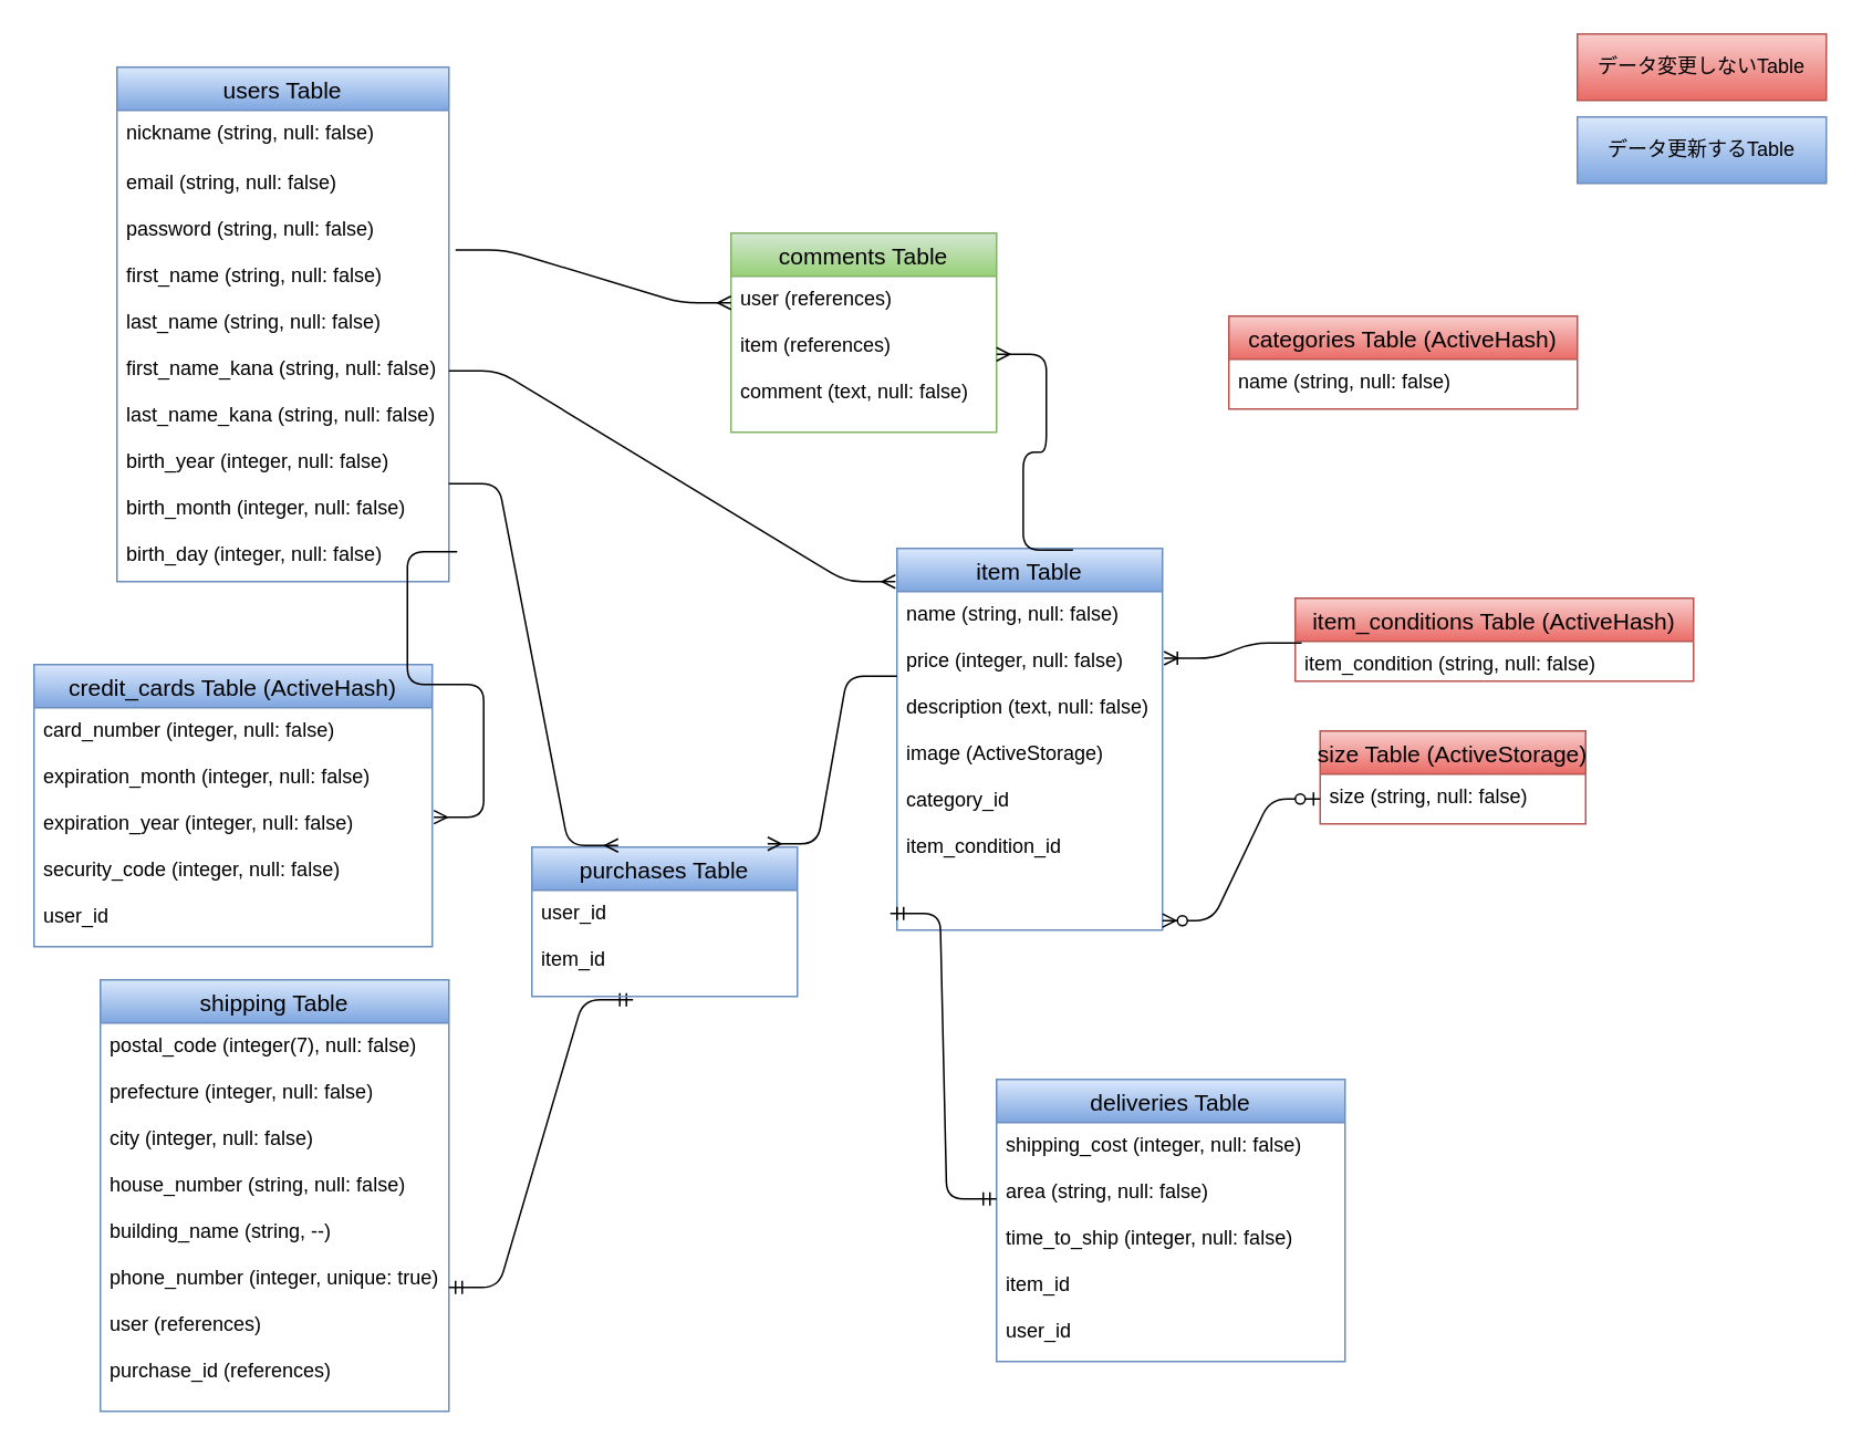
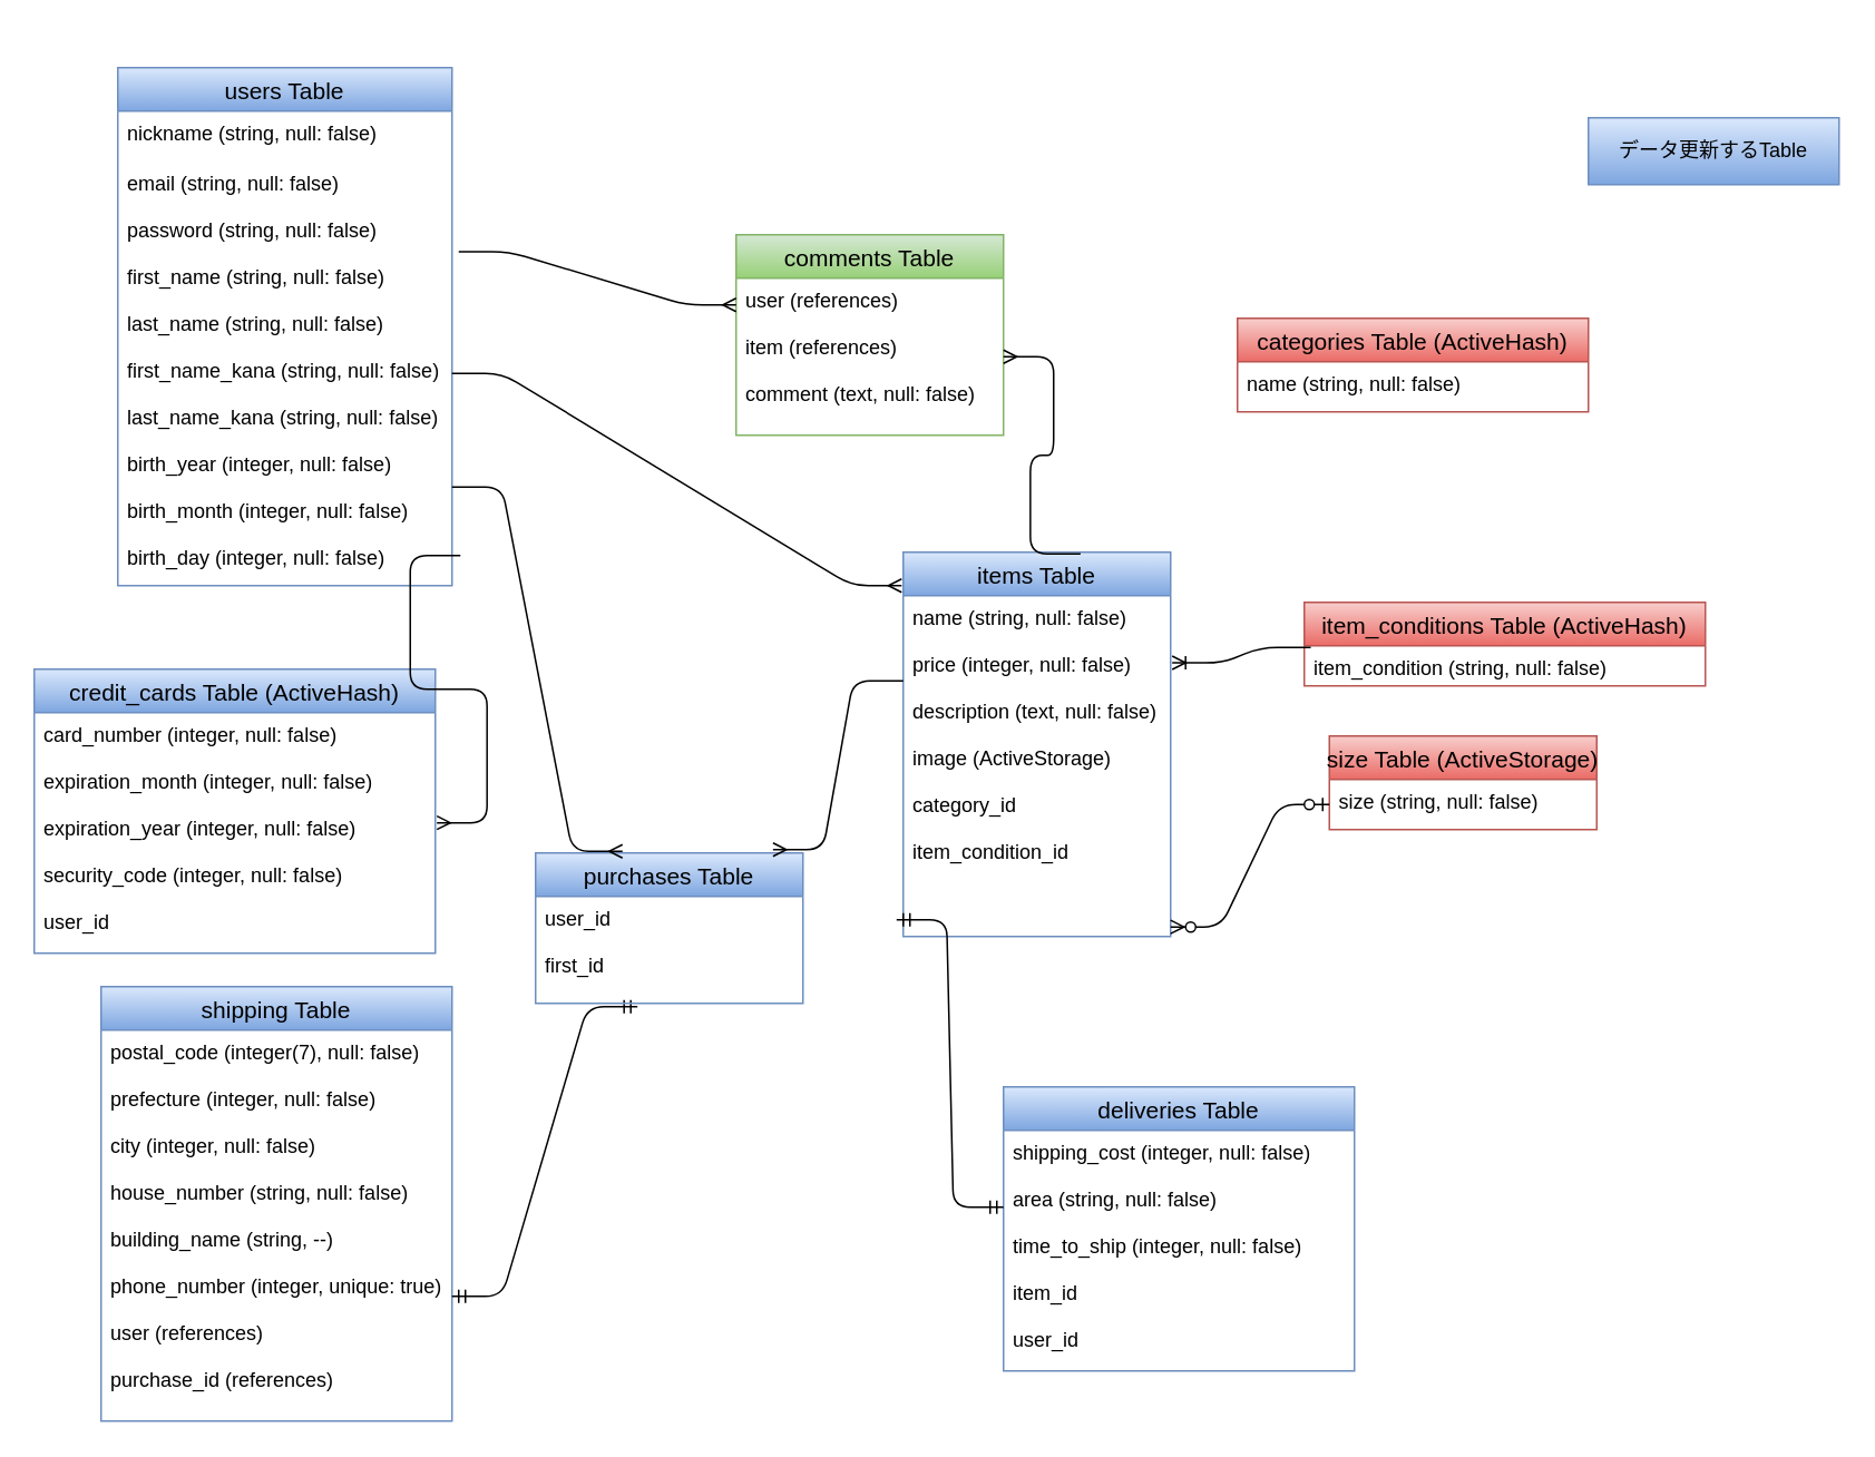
- <mxCell id="17" value="データ変更しないTable" style="whiteSpace=wrap;html=1;align=center;strokeColor=#b85450;gradientColor=#ea6b66;fillColor=#f8cecc;" parent="1" vertex="1"><mxGeometry x="950" y="20" width="150" height="40" as="geometry" /></mxCell>
- <mxCell id="5" value="item Table" style="swimlane;fontStyle=0;childLayout=stackLayout;horizontal=1;startSize=26;horizontalStack=0;resizeParent=1;resizeParentMax=0;resizeLast=0;collapsible=1;marginBottom=0;align=center;fontSize=14;strokeColor=#6c8ebf;gradientColor=#7ea6e0;fillColor=#dae8fc;" parent="1" vertex="1"><mxGeometry x="540" y="330" width="160" height="230" as="geometry" /></mxCell>
+ <mxCell id="5" value="items Table" style="swimlane;fontStyle=0;childLayout=stackLayout;horizontal=1;startSize=26;horizontalStack=0;resizeParent=1;resizeParentMax=0;resizeLast=0;collapsible=1;marginBottom=0;align=center;fontSize=14;strokeColor=#6c8ebf;gradientColor=#7ea6e0;fillColor=#dae8fc;" parent="1" vertex="1"><mxGeometry x="540" y="330" width="160" height="230" as="geometry" /></mxCell>
- <mxCell id="32" value="user_id&#10;&#10;item_id" style="text;strokeColor=none;fillColor=none;spacingLeft=4;spacingRight=4;overflow=hidden;rotatable=0;points=[[0,0.5],[1,0.5]];portConstraint=eastwest;fontSize=12;" vertex="1" parent="31"><mxGeometry y="26" width="160" height="64" as="geometry" /></mxCell>
+ <mxCell id="32" value="user_id&#10;&#10;first_id" style="text;strokeColor=none;fillColor=none;spacingLeft=4;spacingRight=4;overflow=hidden;rotatable=0;points=[[0,0.5],[1,0.5]];portConstraint=eastwest;fontSize=12;" vertex="1" parent="31"><mxGeometry y="26" width="160" height="64" as="geometry" /></mxCell>
